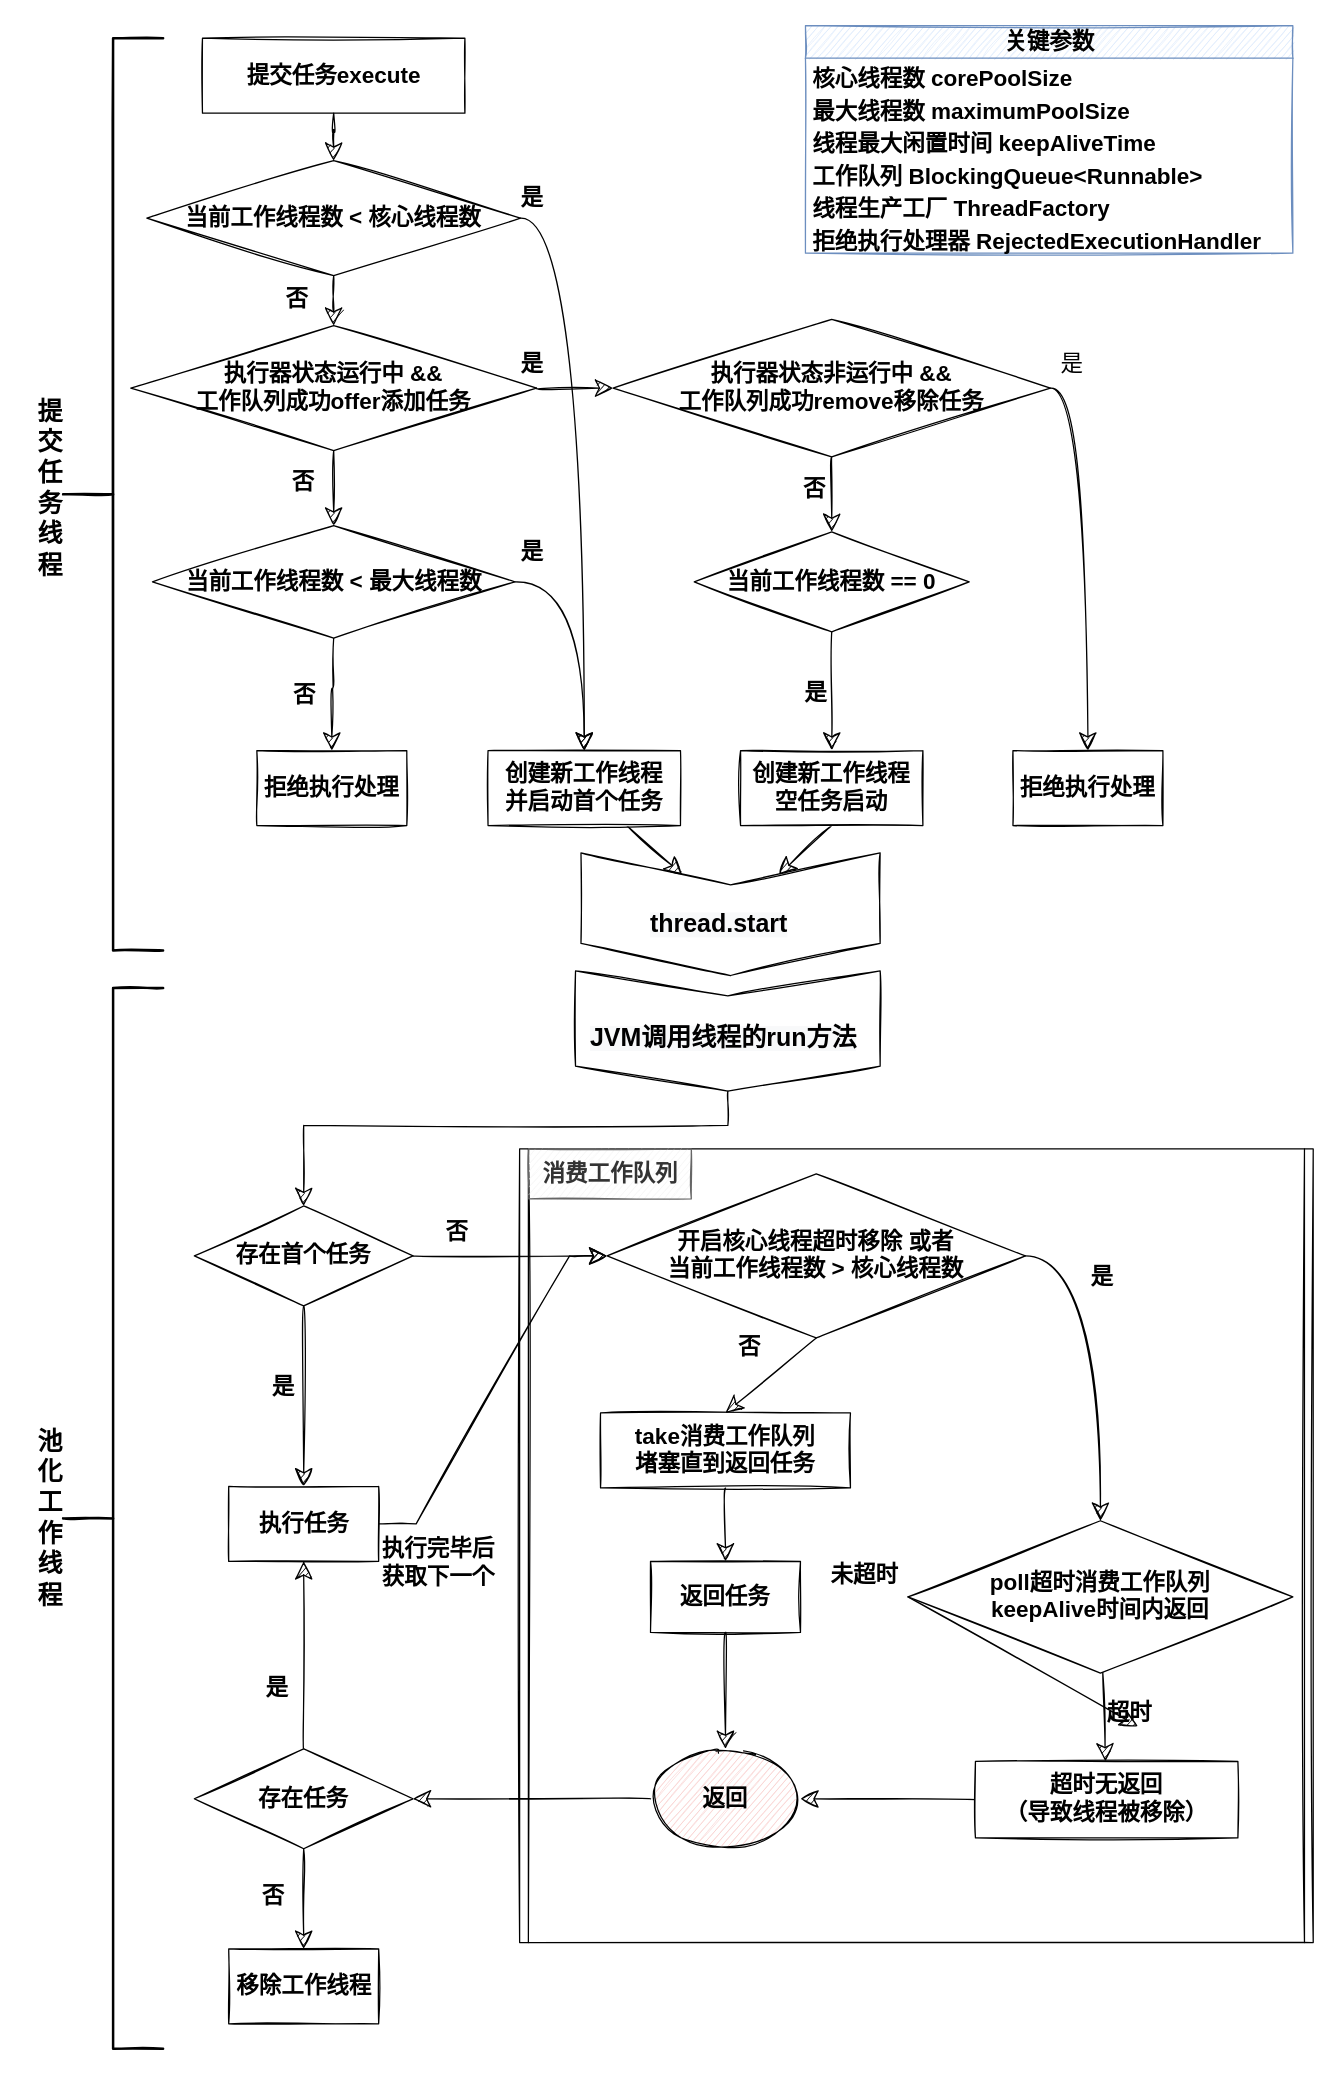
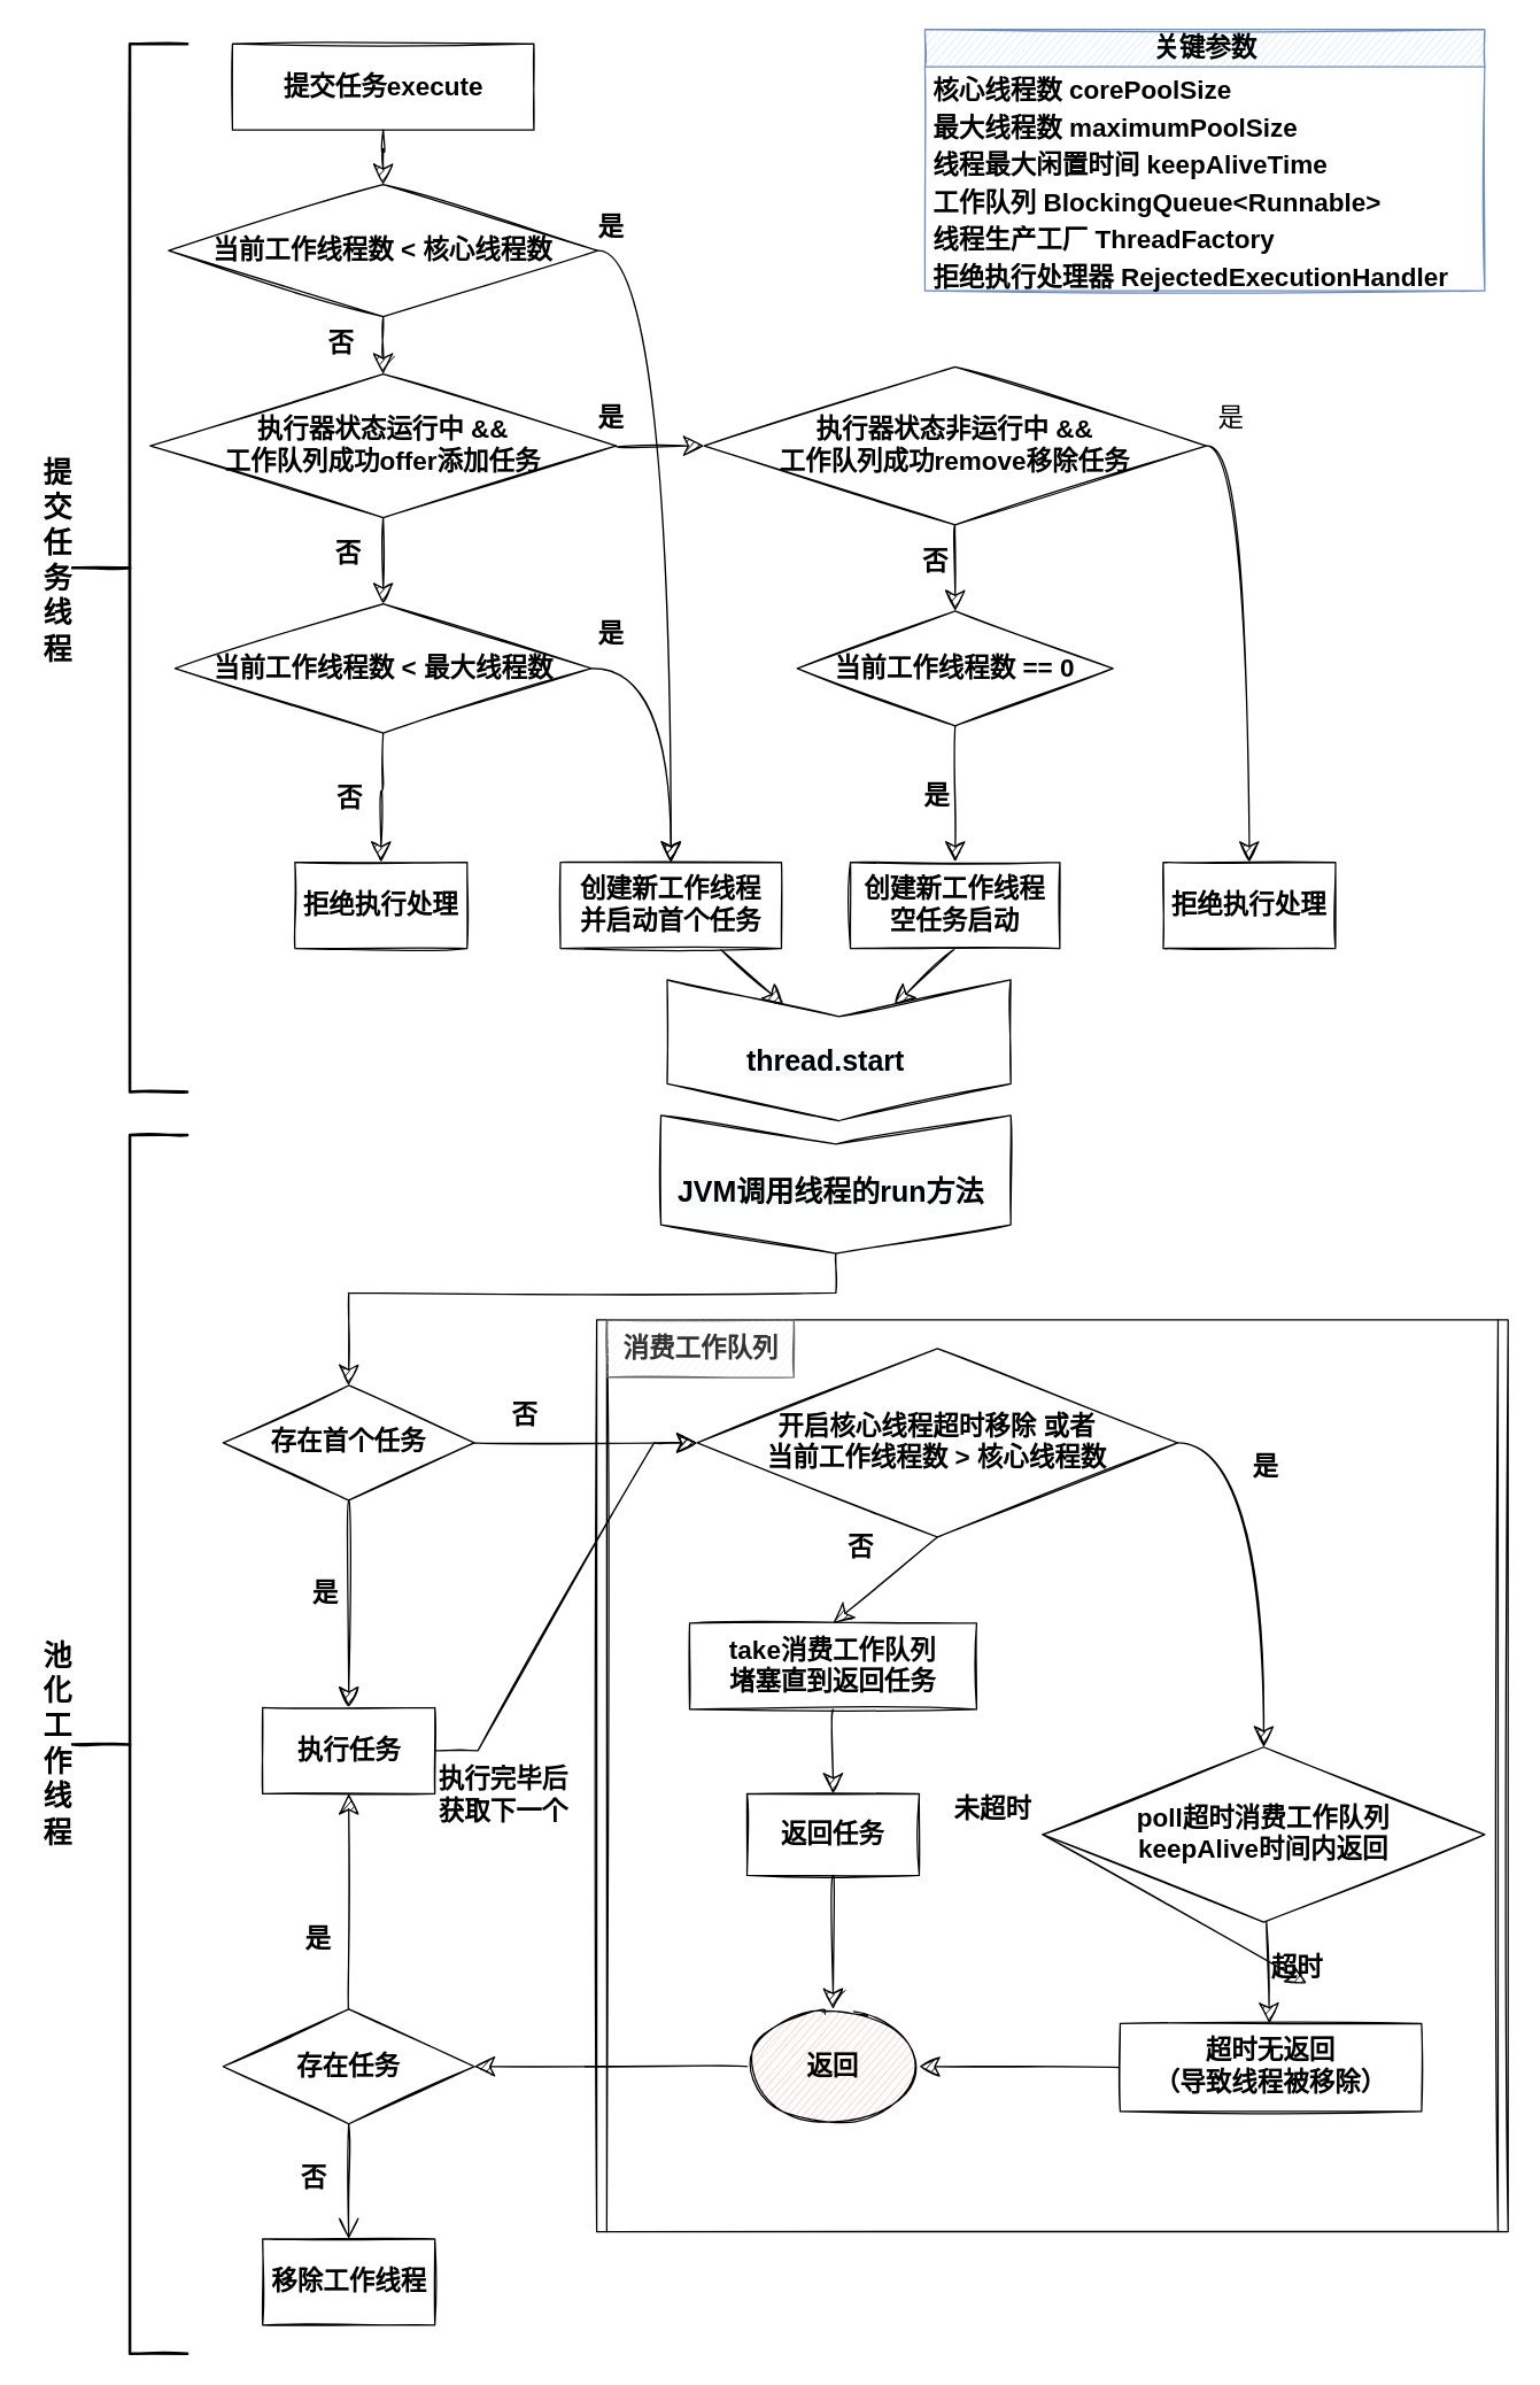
- <mxCell id="55" value="" style="orthogonalLoop=1;jettySize=auto;sketch=1;fontSize=18;fontStyle=1;html=1;endSize=12;" parent="1" source="59" target="65" edge="1"><mxGeometry relative="1" as="geometry" /></mxCell>
+ <mxCell id="55" value="" style="orthogonalLoop=1;jettySize=auto;sketch=1;fontSize=18;fontStyle=1;html=1;endSize=12;endArrow=open;" parent="1" source="59" target="65" edge="1"><mxGeometry relative="1" as="geometry" /></mxCell>
